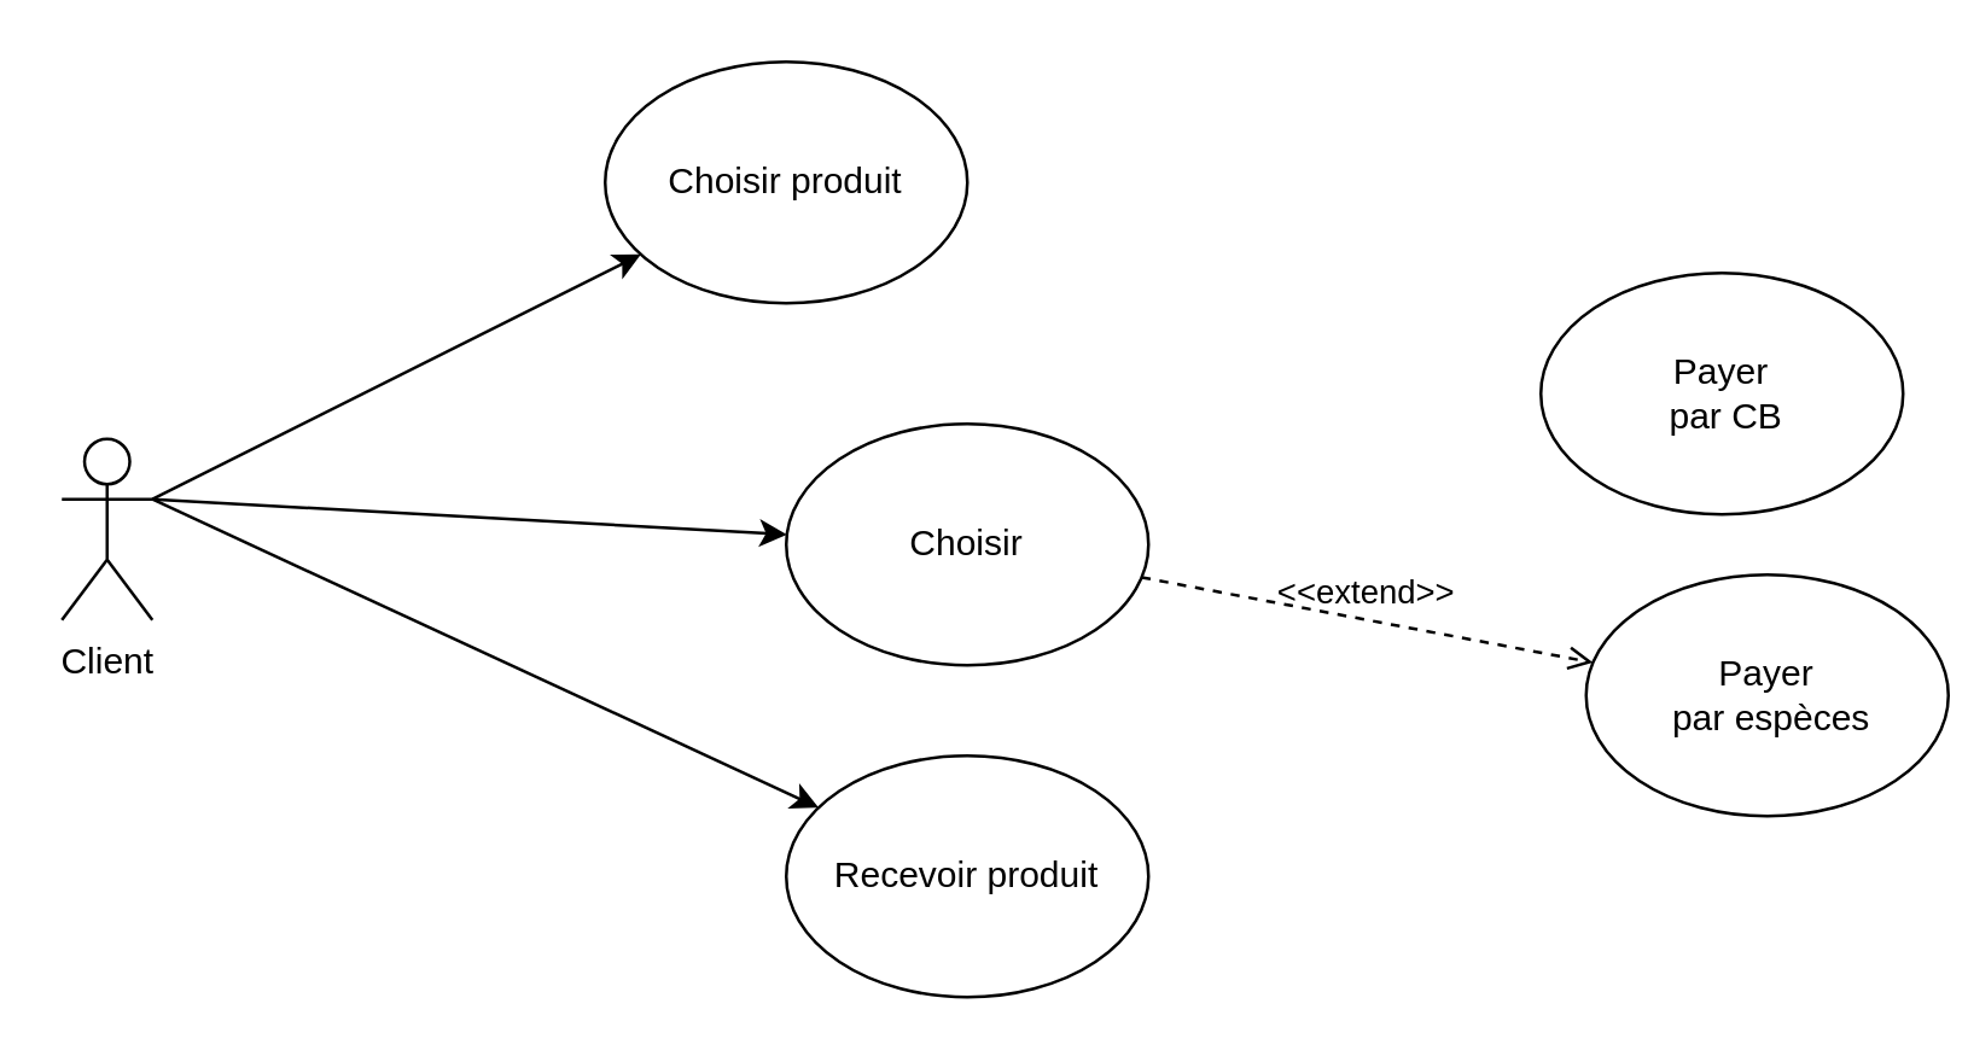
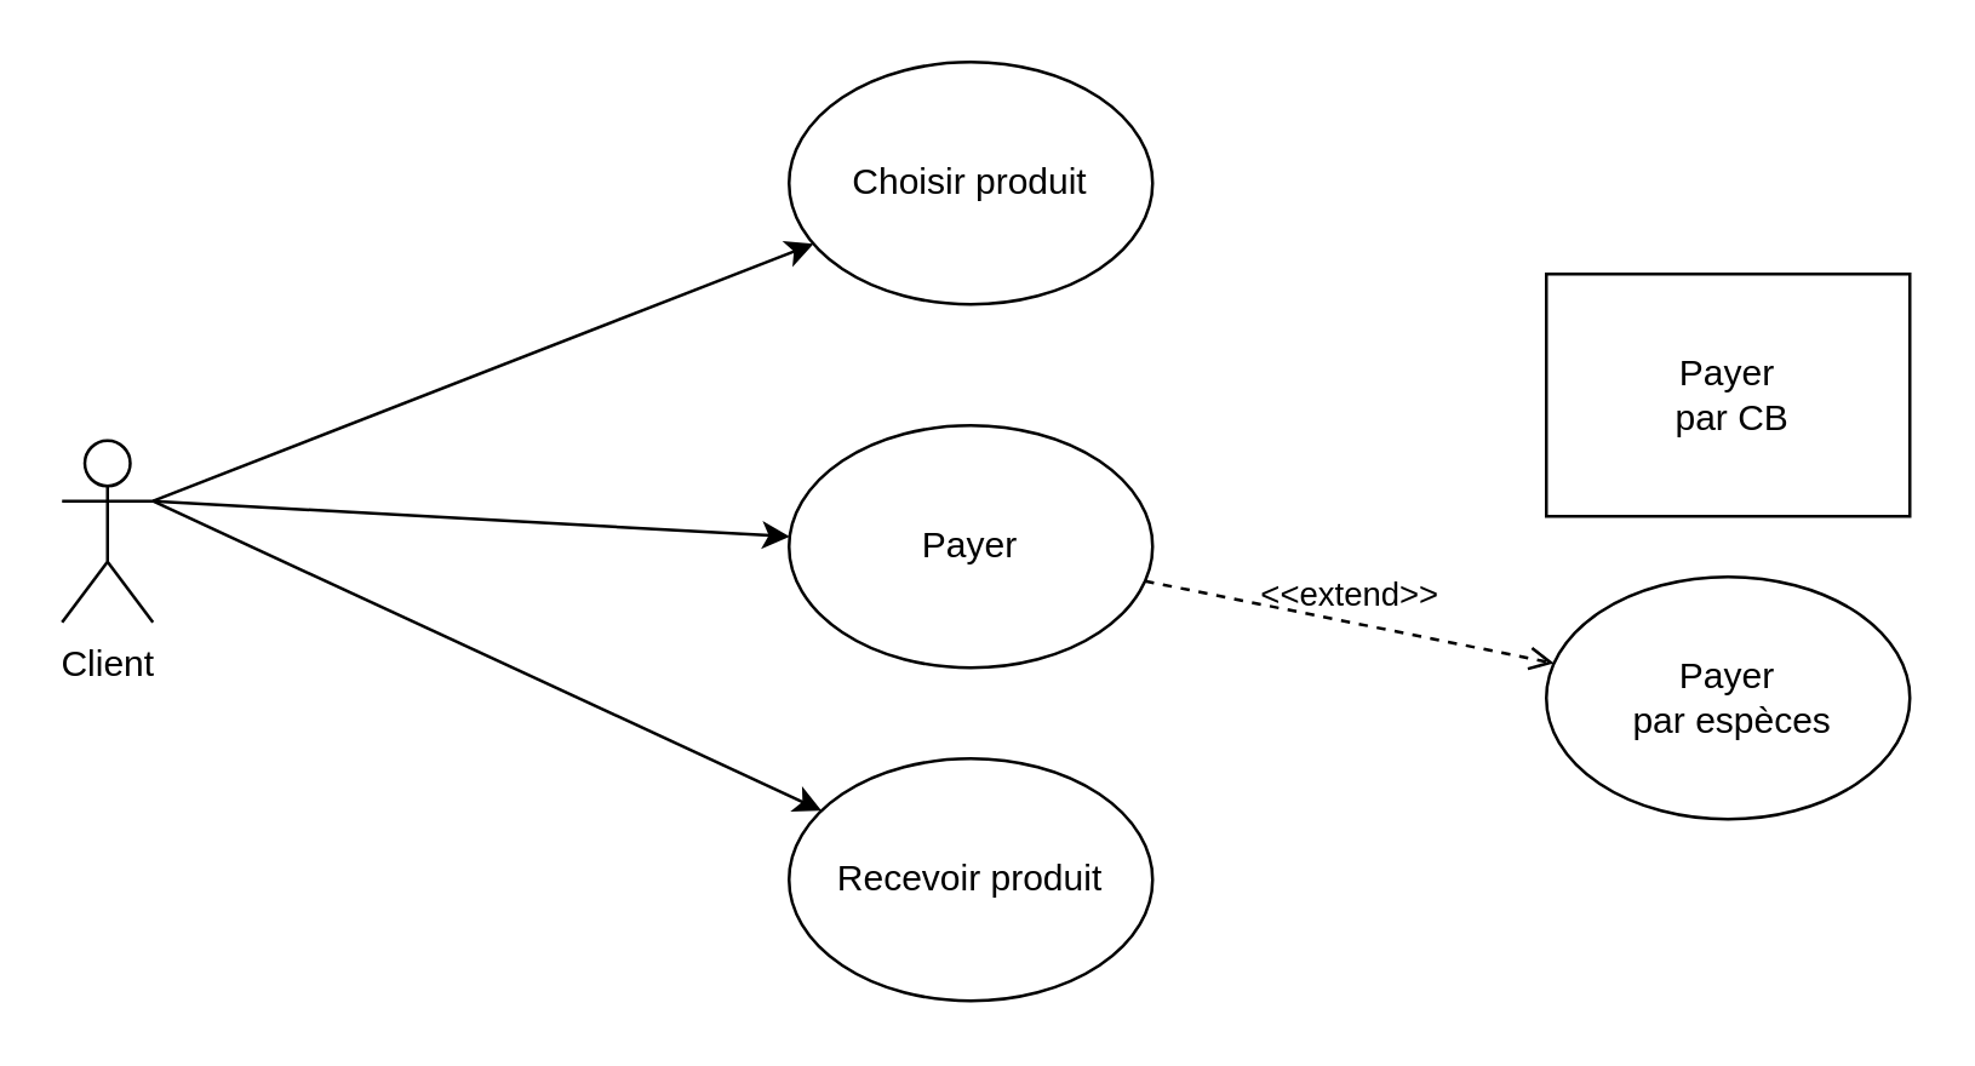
- <mxCell id="6" value="Choisir produit" style="ellipse;whiteSpace=wrap;html=1;" vertex="1" parent="1"><mxGeometry x="200" y="20" width="120" height="80" as="geometry" /></mxCell>
+ <mxCell id="6" value="Choisir produit" style="ellipse;whiteSpace=wrap;html=1;" vertex="1" parent="1"><mxGeometry x="260" y="20" width="120" height="80" as="geometry" /></mxCell>
- <mxCell id="9" value="&lt;div&gt;Payer&lt;/div&gt;&amp;nbsp;par CB" style="ellipse;whiteSpace=wrap;html=1;" vertex="1" parent="1"><mxGeometry x="510" y="90" width="120" height="80" as="geometry" /></mxCell>
+ <mxCell id="9" value="&lt;div&gt;Payer&lt;/div&gt;&amp;nbsp;par CB" style="whiteSpace=wrap;html=1;rounded=0;" vertex="1" parent="1"><mxGeometry x="510" y="90" width="120" height="80" as="geometry" /></mxCell>
- <mxCell id="7" value="&lt;div&gt;Choisir&lt;/div&gt;" style="ellipse;whiteSpace=wrap;html=1;" vertex="1" parent="1"><mxGeometry x="260" y="140" width="120" height="80" as="geometry" /></mxCell>
+ <mxCell id="7" value="&lt;div&gt;Payer&lt;/div&gt;" style="ellipse;whiteSpace=wrap;html=1;" vertex="1" parent="1"><mxGeometry x="260" y="140" width="120" height="80" as="geometry" /></mxCell>
- <mxCell id="10" value="&lt;div&gt;Payer&lt;/div&gt;&amp;nbsp;par espèces" style="ellipse;whiteSpace=wrap;html=1;" vertex="1" parent="1"><mxGeometry x="525" y="190" width="120" height="80" as="geometry" /></mxCell>
+ <mxCell id="10" value="&lt;div&gt;Payer&lt;/div&gt;&amp;nbsp;par espèces" style="ellipse;whiteSpace=wrap;html=1;" vertex="1" parent="1"><mxGeometry x="510" y="190" width="120" height="80" as="geometry" /></mxCell>
